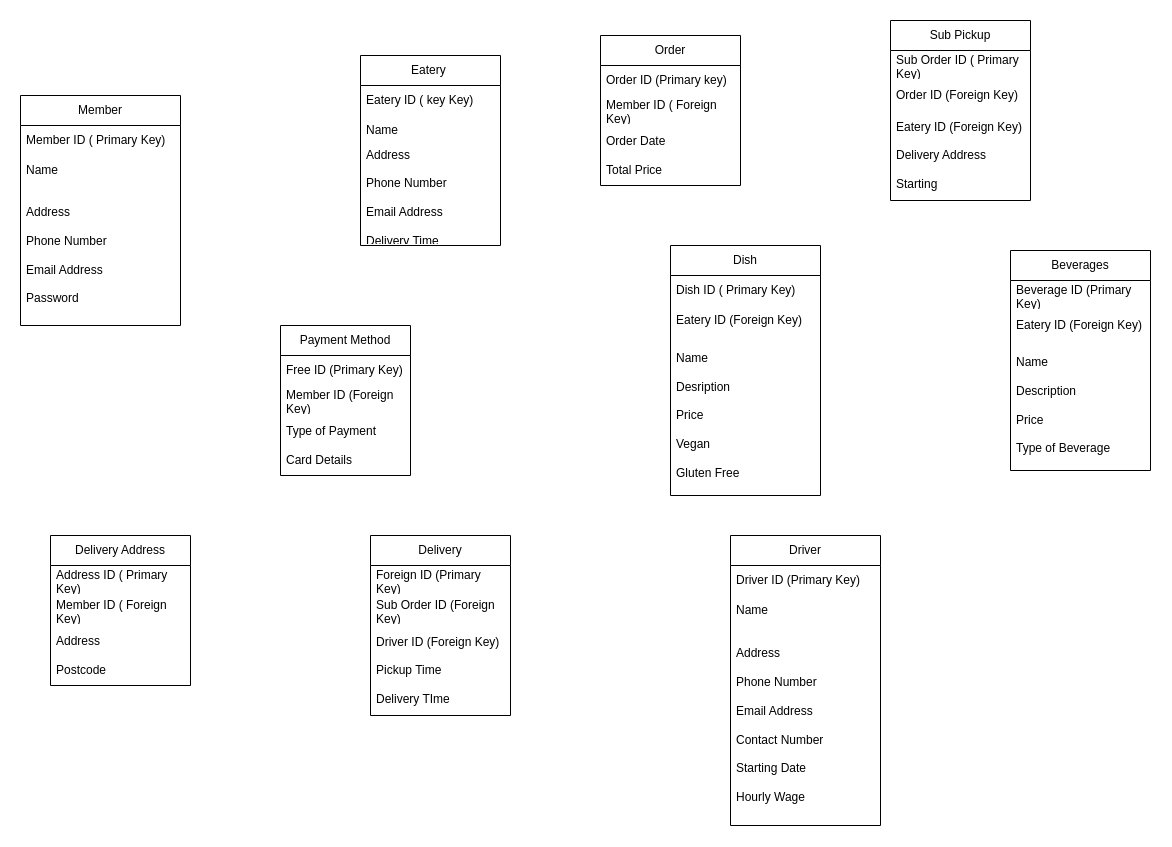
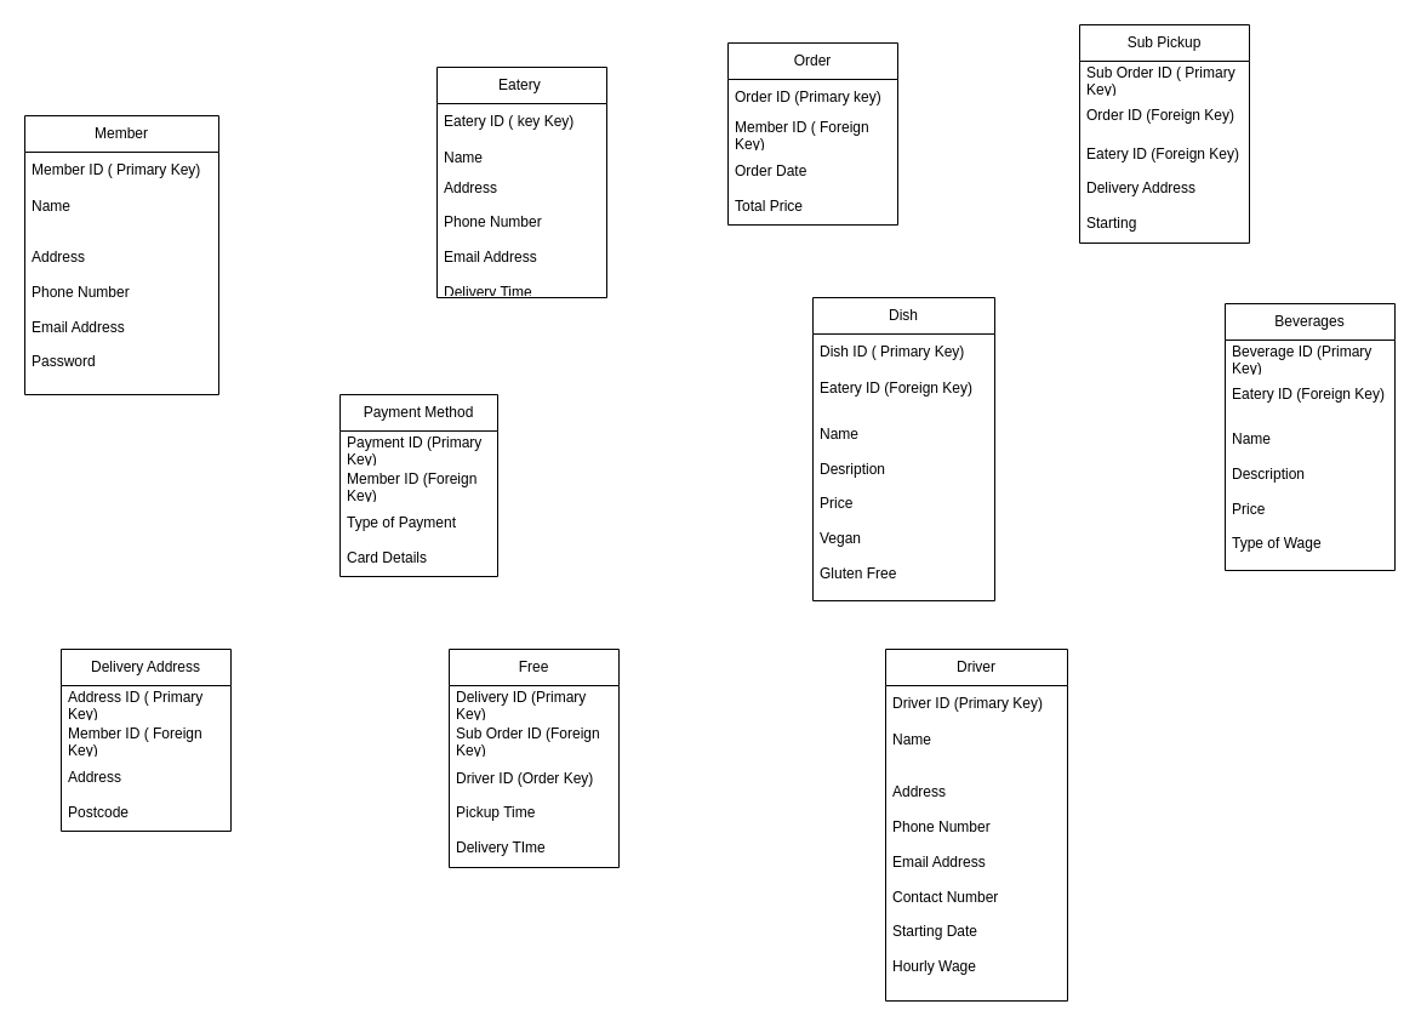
- <mxCell id="31" value="Free ID (Primary Key)" style="text;strokeColor=none;fillColor=none;align=left;verticalAlign=middle;spacingLeft=4;spacingRight=4;overflow=hidden;points=[[0,0.5],[1,0.5]];portConstraint=eastwest;rotatable=0;whiteSpace=wrap;html=1;" parent="30" vertex="1"><mxGeometry y="30" width="130" height="30" as="geometry" /></mxCell>
+ <mxCell id="31" value="Payment ID (Primary Key)" style="text;strokeColor=none;fillColor=none;align=left;verticalAlign=middle;spacingLeft=4;spacingRight=4;overflow=hidden;points=[[0,0.5],[1,0.5]];portConstraint=eastwest;rotatable=0;whiteSpace=wrap;html=1;" parent="30" vertex="1"><mxGeometry y="30" width="130" height="30" as="geometry" /></mxCell>
- <mxCell id="29" value="Name&lt;br&gt;&lt;br&gt;Description&lt;br&gt;&lt;br&gt;Price&lt;br&gt;&lt;br&gt;Type of Beverage&lt;br&gt;" style="text;strokeColor=none;fillColor=none;align=left;verticalAlign=middle;spacingLeft=4;spacingRight=4;overflow=hidden;points=[[0,0.5],[1,0.5]];portConstraint=eastwest;rotatable=0;whiteSpace=wrap;html=1;" parent="26" vertex="1"><mxGeometry y="90" width="140" height="130" as="geometry" /></mxCell>
+ <mxCell id="29" value="Name&lt;br&gt;&lt;br&gt;Description&lt;br&gt;&lt;br&gt;Price&lt;br&gt;&lt;br&gt;Type of Wage&lt;br&gt;" style="text;strokeColor=none;fillColor=none;align=left;verticalAlign=middle;spacingLeft=4;spacingRight=4;overflow=hidden;points=[[0,0.5],[1,0.5]];portConstraint=eastwest;rotatable=0;whiteSpace=wrap;html=1;" parent="26" vertex="1"><mxGeometry y="90" width="140" height="130" as="geometry" /></mxCell>
- <mxCell id="34" value="Delivery" style="swimlane;fontStyle=0;childLayout=stackLayout;horizontal=1;startSize=30;horizontalStack=0;resizeParent=1;resizeParentMax=0;resizeLast=0;collapsible=1;marginBottom=0;whiteSpace=wrap;html=1;" parent="1" vertex="1"><mxGeometry x="370" y="535" width="140" height="180" as="geometry" /></mxCell>
+ <mxCell id="34" value="Free" style="swimlane;fontStyle=0;childLayout=stackLayout;horizontal=1;startSize=30;horizontalStack=0;resizeParent=1;resizeParentMax=0;resizeLast=0;collapsible=1;marginBottom=0;whiteSpace=wrap;html=1;" parent="1" vertex="1"><mxGeometry x="370" y="535" width="140" height="180" as="geometry" /></mxCell>
- <mxCell id="35" value="Foreign ID (Primary Key)" style="text;strokeColor=none;fillColor=none;align=left;verticalAlign=middle;spacingLeft=4;spacingRight=4;overflow=hidden;points=[[0,0.5],[1,0.5]];portConstraint=eastwest;rotatable=0;whiteSpace=wrap;html=1;" parent="34" vertex="1"><mxGeometry y="30" width="140" height="30" as="geometry" /></mxCell>
+ <mxCell id="35" value="Delivery ID (Primary Key)" style="text;strokeColor=none;fillColor=none;align=left;verticalAlign=middle;spacingLeft=4;spacingRight=4;overflow=hidden;points=[[0,0.5],[1,0.5]];portConstraint=eastwest;rotatable=0;whiteSpace=wrap;html=1;" parent="34" vertex="1"><mxGeometry y="30" width="140" height="30" as="geometry" /></mxCell>
- <mxCell id="37" value="Driver ID (Foreign Key)&lt;br&gt;&lt;br&gt;Pickup Time&lt;br&gt;&lt;br&gt;Delivery TIme" style="text;strokeColor=none;fillColor=none;align=left;verticalAlign=middle;spacingLeft=4;spacingRight=4;overflow=hidden;points=[[0,0.5],[1,0.5]];portConstraint=eastwest;rotatable=0;whiteSpace=wrap;html=1;" parent="34" vertex="1"><mxGeometry y="90" width="140" height="90" as="geometry" /></mxCell>
+ <mxCell id="37" value="Driver ID (Order Key)&lt;br&gt;&lt;br&gt;Pickup Time&lt;br&gt;&lt;br&gt;Delivery TIme" style="text;strokeColor=none;fillColor=none;align=left;verticalAlign=middle;spacingLeft=4;spacingRight=4;overflow=hidden;points=[[0,0.5],[1,0.5]];portConstraint=eastwest;rotatable=0;whiteSpace=wrap;html=1;" parent="34" vertex="1"><mxGeometry y="90" width="140" height="90" as="geometry" /></mxCell>
